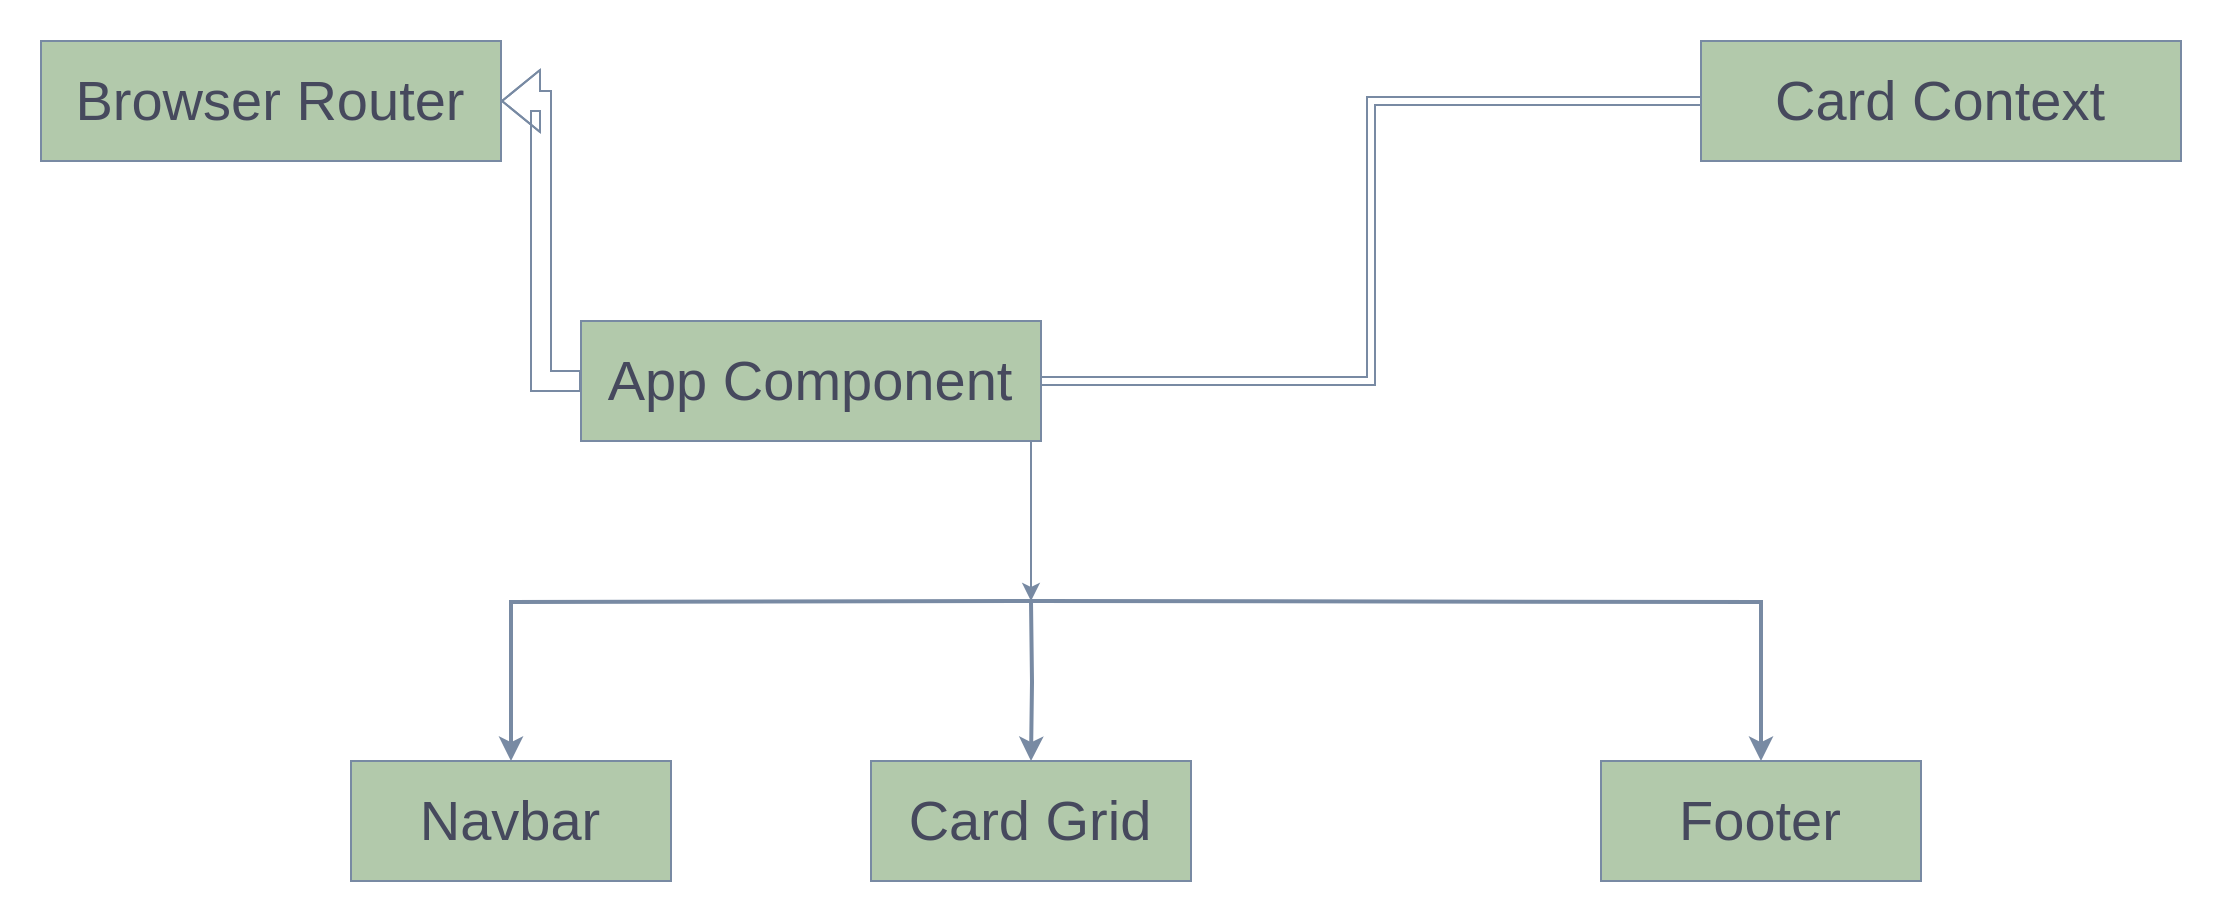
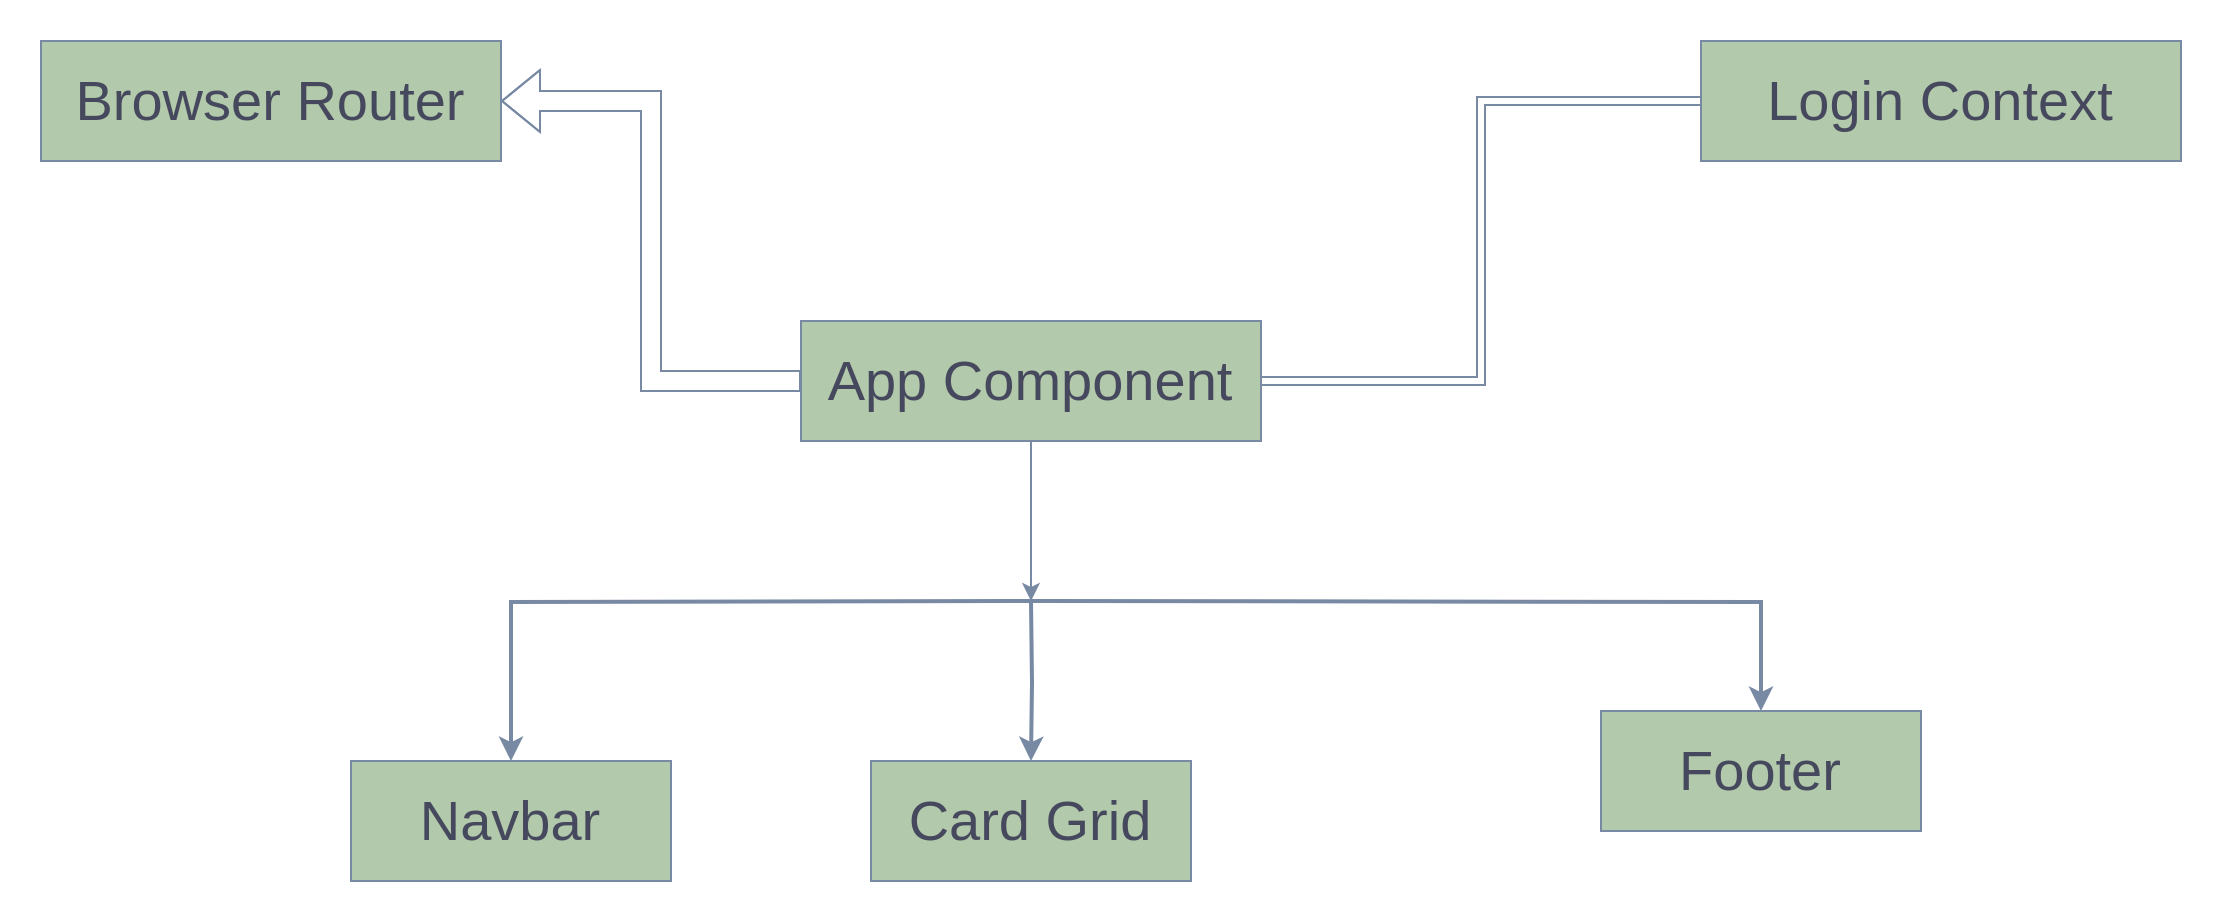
- <mxCell id="12" value="Card Context" style="rounded=0;whiteSpace=wrap;html=1;fontSize=28;align=center;fillColor=#B2C9AB;strokeColor=#788AA3;fontColor=#46495D;" vertex="1" parent="1"><mxGeometry x="850" y="20" width="240" height="60" as="geometry" /></mxCell>
+ <mxCell id="12" value="Login Context" style="rounded=0;whiteSpace=wrap;html=1;fontSize=28;align=center;fillColor=#B2C9AB;strokeColor=#788AA3;fontColor=#46495D;" vertex="1" parent="1"><mxGeometry x="850" y="20" width="240" height="60" as="geometry" /></mxCell>
- <mxCell id="8" value="App Component" style="rounded=0;whiteSpace=wrap;html=1;fontSize=28;align=center;fillColor=#B2C9AB;strokeColor=#788AA3;fontColor=#46495D;" vertex="1" parent="1"><mxGeometry x="290" y="160" width="230" height="60" as="geometry" /></mxCell>
+ <mxCell id="8" value="App Component" style="rounded=0;whiteSpace=wrap;html=1;fontSize=28;align=center;fillColor=#B2C9AB;strokeColor=#788AA3;fontColor=#46495D;" vertex="1" parent="1"><mxGeometry x="400" y="160" width="230" height="60" as="geometry" /></mxCell>
- <mxCell id="11" value="Footer" style="rounded=0;whiteSpace=wrap;html=1;fontSize=28;align=center;fillColor=#B2C9AB;strokeColor=#788AA3;fontColor=#46495D;" vertex="1" parent="1"><mxGeometry x="800" y="380" width="160" height="60" as="geometry" /></mxCell>
+ <mxCell id="11" value="Footer" style="rounded=0;whiteSpace=wrap;html=1;fontSize=28;align=center;fillColor=#B2C9AB;strokeColor=#788AA3;fontColor=#46495D;" vertex="1" parent="1"><mxGeometry x="800" y="355" width="160" height="60" as="geometry" /></mxCell>
